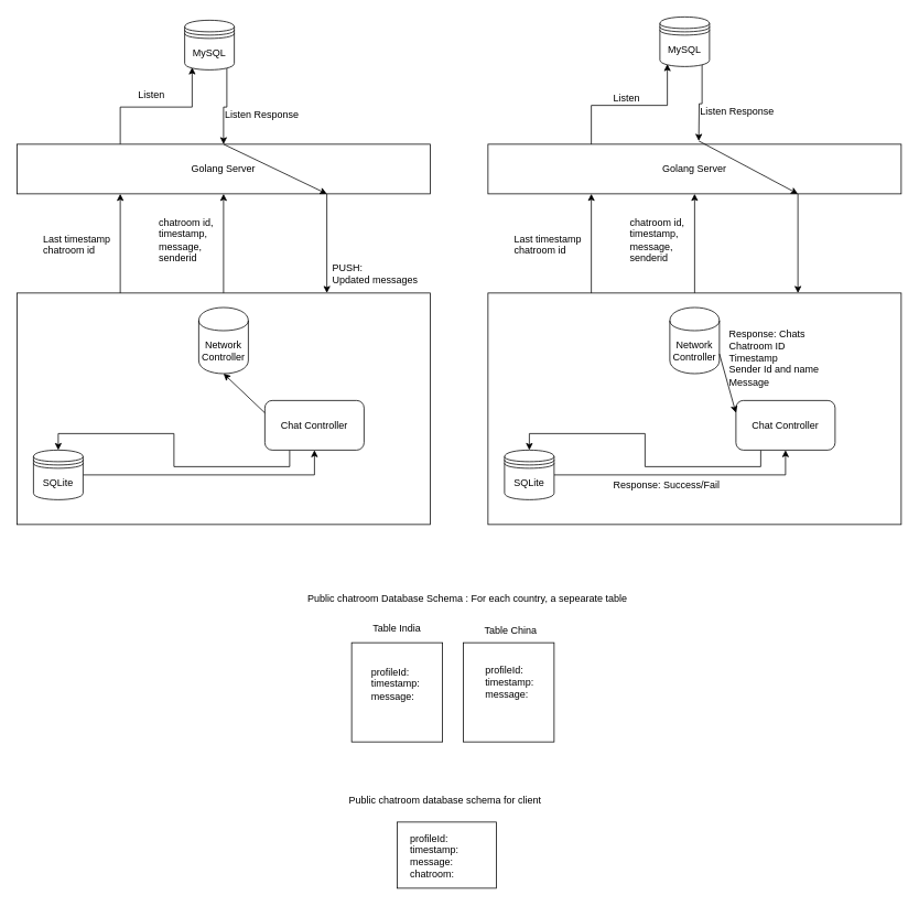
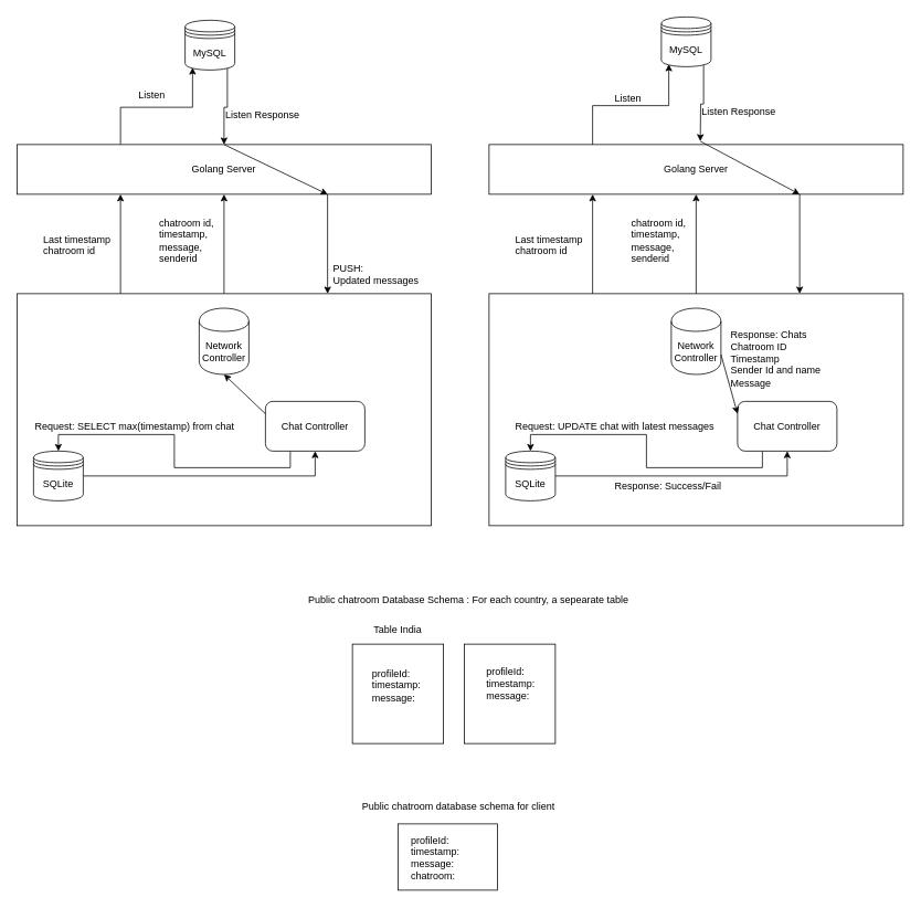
+ <mxCell id="15" value="Request: SELECT max(timestamp) from chat" style="text;html=1;resizable=0;points=[];autosize=1;align=left;verticalAlign=top;spacingTop=-4;" parent="1" vertex="1"><mxGeometry x="40" y="504" width="260" height="20" as="geometry" /></mxCell>
+ <mxCell id="32" value="Request: UPDATE chat with latest messages" style="text;html=1;resizable=0;points=[];autosize=1;align=left;verticalAlign=top;spacingTop=-4;" parent="1" vertex="1"><mxGeometry x="620" y="504" width="260" height="20" as="geometry" /></mxCell>
- <mxCell id="39" value="Table China&lt;br&gt;" style="text;html=1;resizable=0;points=[];autosize=1;align=left;verticalAlign=top;spacingTop=-4;" parent="1" vertex="1"><mxGeometry x="584" y="751.5" width="80" height="20" as="geometry" /></mxCell>
- <mxCell id="41" value="Public chatroom database schema for client&lt;br&gt;&lt;br&gt;" style="text;html=1;resizable=0;points=[];autosize=1;align=left;verticalAlign=top;spacingTop=-4;" parent="1" vertex="1"><mxGeometry x="420" y="958" width="250" height="30" as="geometry" /></mxCell>
+ <mxCell id="41" value="Public chatroom database schema for client&lt;br&gt;&lt;br&gt;" style="text;html=1;resizable=0;points=[];autosize=1;align=left;verticalAlign=top;spacingTop=-4;" parent="1" vertex="1"><mxGeometry x="435" y="963" width="250" height="30" as="geometry" /></mxCell>
